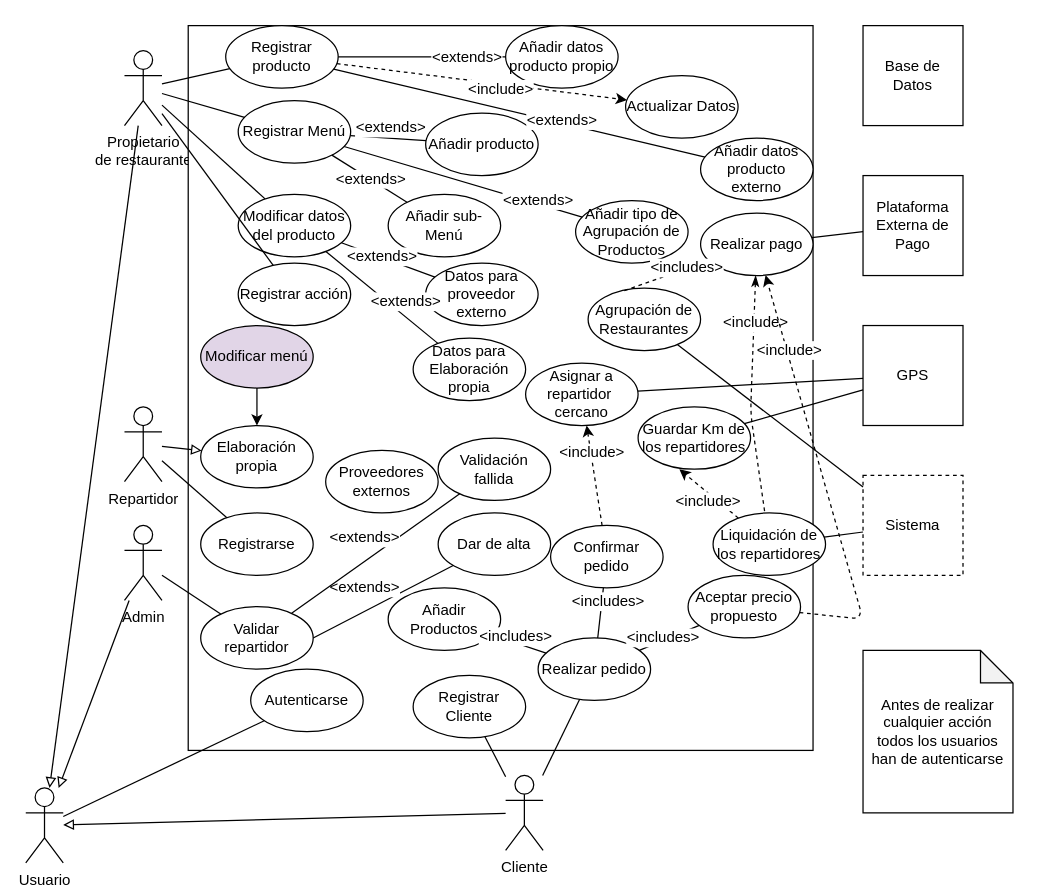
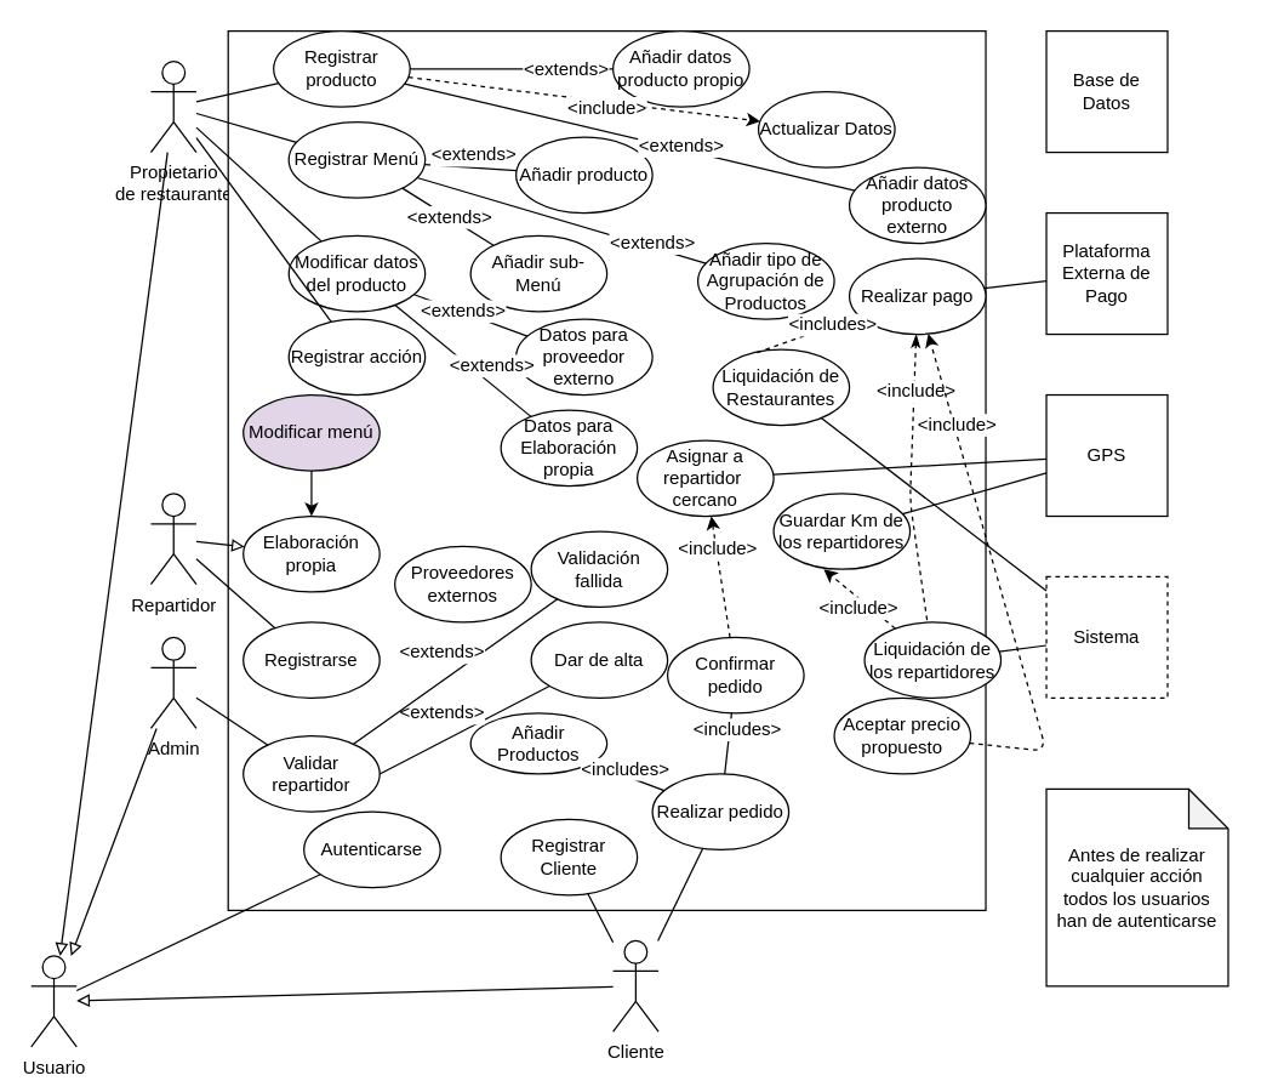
- <mxCell id="83" value="Agrupación de Restaurantes" style="ellipse;whiteSpace=wrap;html=1;" parent="1" vertex="1"><mxGeometry x="470" y="230" width="90" height="50" as="geometry" /></mxCell>
+ <mxCell id="83" value="Liquidación de Restaurantes" style="ellipse;whiteSpace=wrap;html=1;" parent="1" vertex="1"><mxGeometry x="470" y="230" width="90" height="50" as="geometry" /></mxCell>
- <mxCell id="23" value="Añadir Productos" style="ellipse;whiteSpace=wrap;html=1;" parent="1" vertex="1"><mxGeometry x="310" y="470" width="90" height="50" as="geometry" /></mxCell>
+ <mxCell id="23" value="Añadir Productos" style="ellipse;whiteSpace=wrap;html=1;" parent="1" vertex="1"><mxGeometry x="310" y="470" width="90" height="40" as="geometry" /></mxCell>
- <mxCell id="61" value="" style="endArrow=none;html=1;endFill=0;" parent="1" source="15" target="17" edge="1"><mxGeometry width="50" height="50" relative="1" as="geometry"><mxPoint x="400" y="410" as="sourcePoint" /><mxPoint x="450" y="360" as="targetPoint" /></mxGeometry></mxCell>
- <mxCell id="62" value="&amp;lt;includes&amp;gt;" style="text;html=1;align=center;verticalAlign=middle;resizable=0;points=[];labelBackgroundColor=#ffffff;" parent="61" vertex="1" connectable="0"><mxGeometry x="-0.708" y="-1" relative="1" as="geometry"><mxPoint x="11.23" y="-7.85" as="offset" /></mxGeometry></mxCell>
